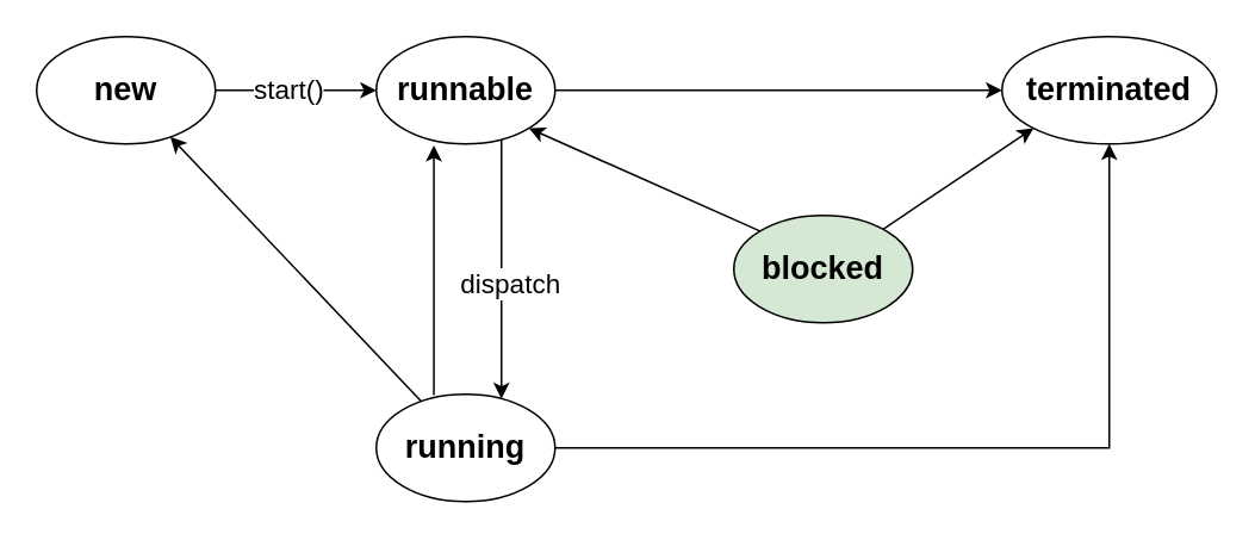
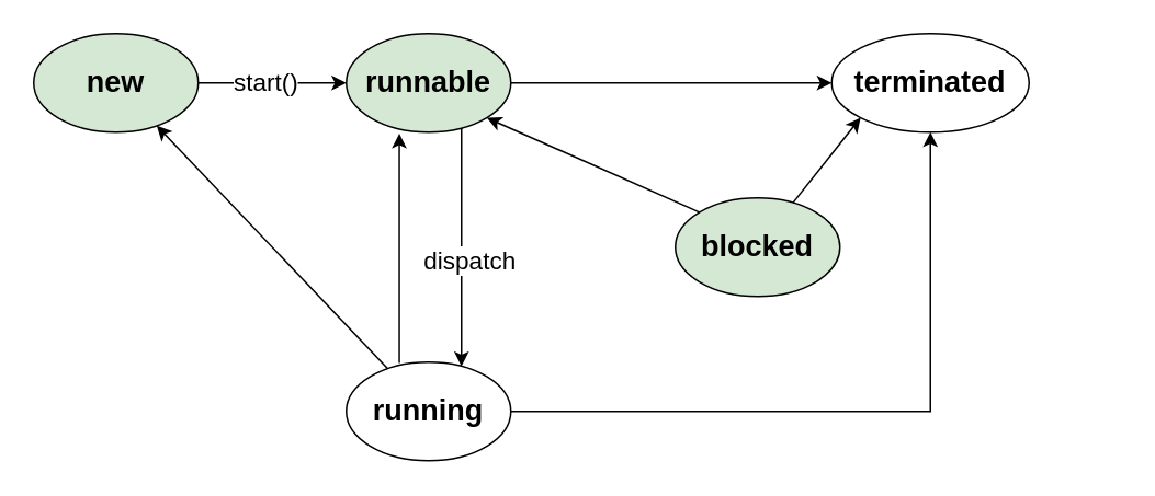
- <mxCell id="4" value="&lt;b&gt;&lt;font style=&quot;font-size: 18px&quot;&gt;new&lt;/font&gt;&lt;/b&gt;" style="ellipse;whiteSpace=wrap;html=1;" vertex="1" parent="1"><mxGeometry x="20" y="20" width="100" height="60" as="geometry" /></mxCell>
+ <mxCell id="4" value="&lt;b&gt;&lt;font style=&quot;font-size: 18px&quot;&gt;new&lt;/font&gt;&lt;/b&gt;" style="ellipse;whiteSpace=wrap;html=1;fillColor=#d5e8d4;" vertex="1" parent="1"><mxGeometry x="20" y="20" width="100" height="60" as="geometry" /></mxCell>
- <mxCell id="8" value="&lt;b&gt;&lt;font style=&quot;font-size: 18px&quot;&gt;runnable&lt;/font&gt;&lt;/b&gt;" style="ellipse;whiteSpace=wrap;html=1;" vertex="1" parent="1"><mxGeometry x="210" y="20" width="100" height="60" as="geometry" /></mxCell>
+ <mxCell id="8" value="&lt;b&gt;&lt;font style=&quot;font-size: 18px&quot;&gt;runnable&lt;/font&gt;&lt;/b&gt;" style="ellipse;whiteSpace=wrap;html=1;fillColor=#d5e8d4;" vertex="1" parent="1"><mxGeometry x="210" y="20" width="100" height="60" as="geometry" /></mxCell>
- <mxCell id="12" value="&lt;b&gt;&lt;font style=&quot;font-size: 18px&quot;&gt;terminated&lt;/font&gt;&lt;/b&gt;" style="ellipse;whiteSpace=wrap;html=1;" vertex="1" parent="1"><mxGeometry x="560" y="20" width="120" height="60" as="geometry" /></mxCell>
+ <mxCell id="12" value="&lt;b&gt;&lt;font style=&quot;font-size: 18px&quot;&gt;terminated&lt;/font&gt;&lt;/b&gt;" style="ellipse;whiteSpace=wrap;html=1;" vertex="1" parent="1"><mxGeometry x="505" y="20" width="120" height="60" as="geometry" /></mxCell>
